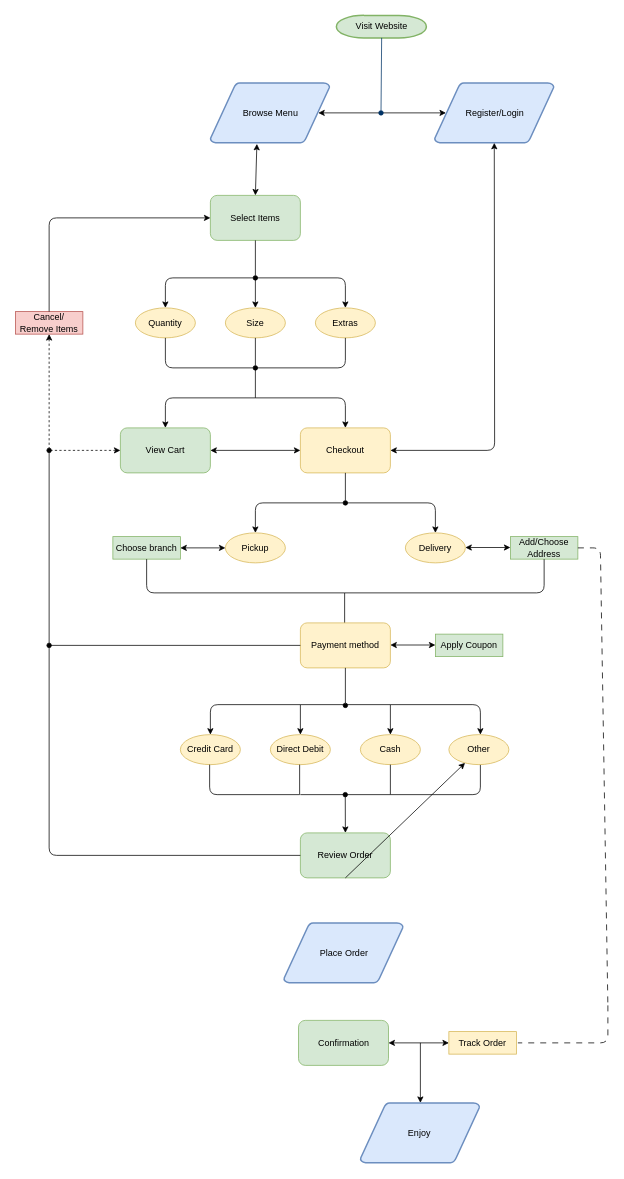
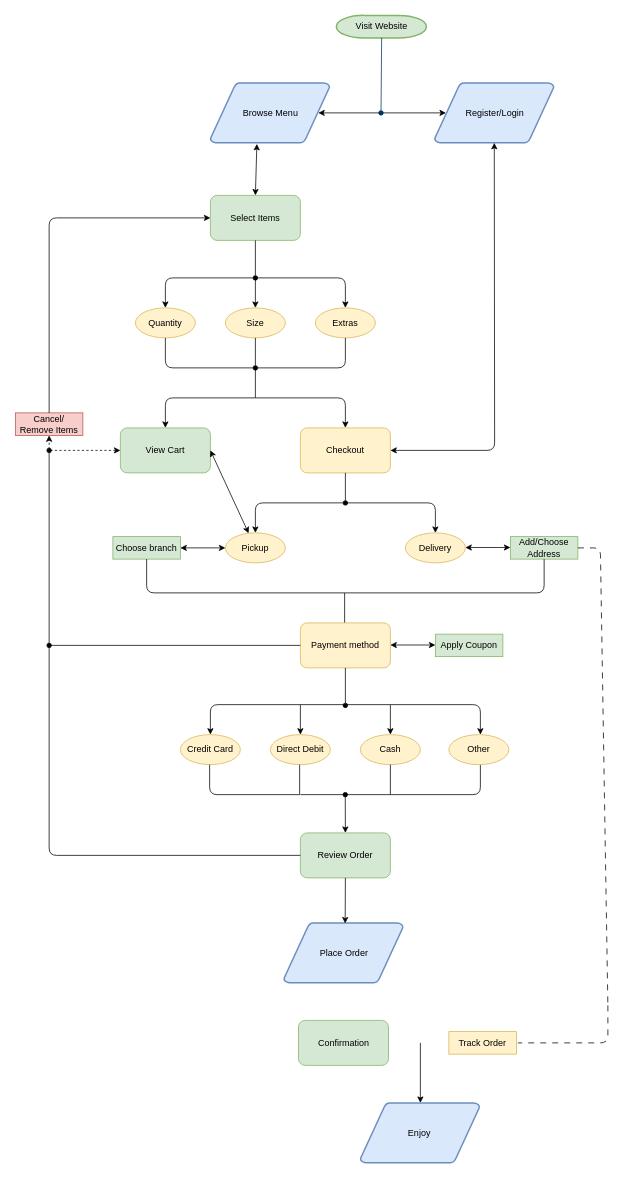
- <mxCell id="26" value="Cancel/&lt;br&gt;Remove Items" style="rounded=0;whiteSpace=wrap;html=1;fillColor=#f8cecc;strokeColor=#b85450;" vertex="1" parent="1"><mxGeometry x="20" y="415" width="90" height="30" as="geometry" /></mxCell>
+ <mxCell id="26" value="Cancel/&lt;br&gt;Remove Items" style="rounded=0;whiteSpace=wrap;html=1;fillColor=#f8cecc;strokeColor=#b85450;" vertex="1" parent="1"><mxGeometry x="20" y="550" width="90" height="30" as="geometry" /></mxCell>
- <mxCell id="24" value="" style="endArrow=classic;startArrow=classic;html=1;rounded=0;exitX=1;exitY=0.5;exitDx=0;exitDy=0;entryX=0;entryY=0.5;entryDx=0;entryDy=0;" edge="1" parent="1" source="20" target="21"><mxGeometry width="50" height="50" relative="1" as="geometry"><mxPoint x="470" y="610" as="sourcePoint" /><mxPoint x="520" y="560" as="targetPoint" /></mxGeometry></mxCell>
+ <mxCell id="24" value="" style="endArrow=classic;startArrow=classic;html=1;rounded=0;exitX=1;exitY=0.5;exitDx=0;exitDy=0;" edge="1" parent="1" source="20" target="29"><mxGeometry width="50" height="50" relative="1" as="geometry"><mxPoint x="470" y="610" as="sourcePoint" /><mxPoint x="520" y="560" as="targetPoint" /></mxGeometry></mxCell>
- <mxCell id="62" value="" style="endArrow=classic;html=1;rounded=0;exitX=0.5;exitY=1;exitDx=0;exitDy=0;" edge="1" parent="1" source="58" target="55"><mxGeometry width="50" height="50" relative="1" as="geometry"><mxPoint x="160" y="1250" as="sourcePoint" /><mxPoint x="460" y="1210" as="targetPoint" /></mxGeometry></mxCell>
+ <mxCell id="62" value="" style="endArrow=classic;html=1;rounded=0;exitX=0.5;exitY=1;exitDx=0;exitDy=0;entryX=0.514;entryY=0.009;entryDx=0;entryDy=0;entryPerimeter=0;" edge="1" parent="1" source="58" target="61"><mxGeometry width="50" height="50" relative="1" as="geometry"><mxPoint x="160" y="1250" as="sourcePoint" /><mxPoint x="460" y="1210" as="targetPoint" /></mxGeometry></mxCell>
- <mxCell id="65" value="" style="endArrow=classic;startArrow=classic;html=1;rounded=0;exitX=1;exitY=0.5;exitDx=0;exitDy=0;entryX=0;entryY=0.5;entryDx=0;entryDy=0;" edge="1" parent="1" source="63" target="64"><mxGeometry width="50" height="50" relative="1" as="geometry"><mxPoint x="400" y="1270" as="sourcePoint" /><mxPoint x="450" y="1220" as="targetPoint" /></mxGeometry></mxCell>
